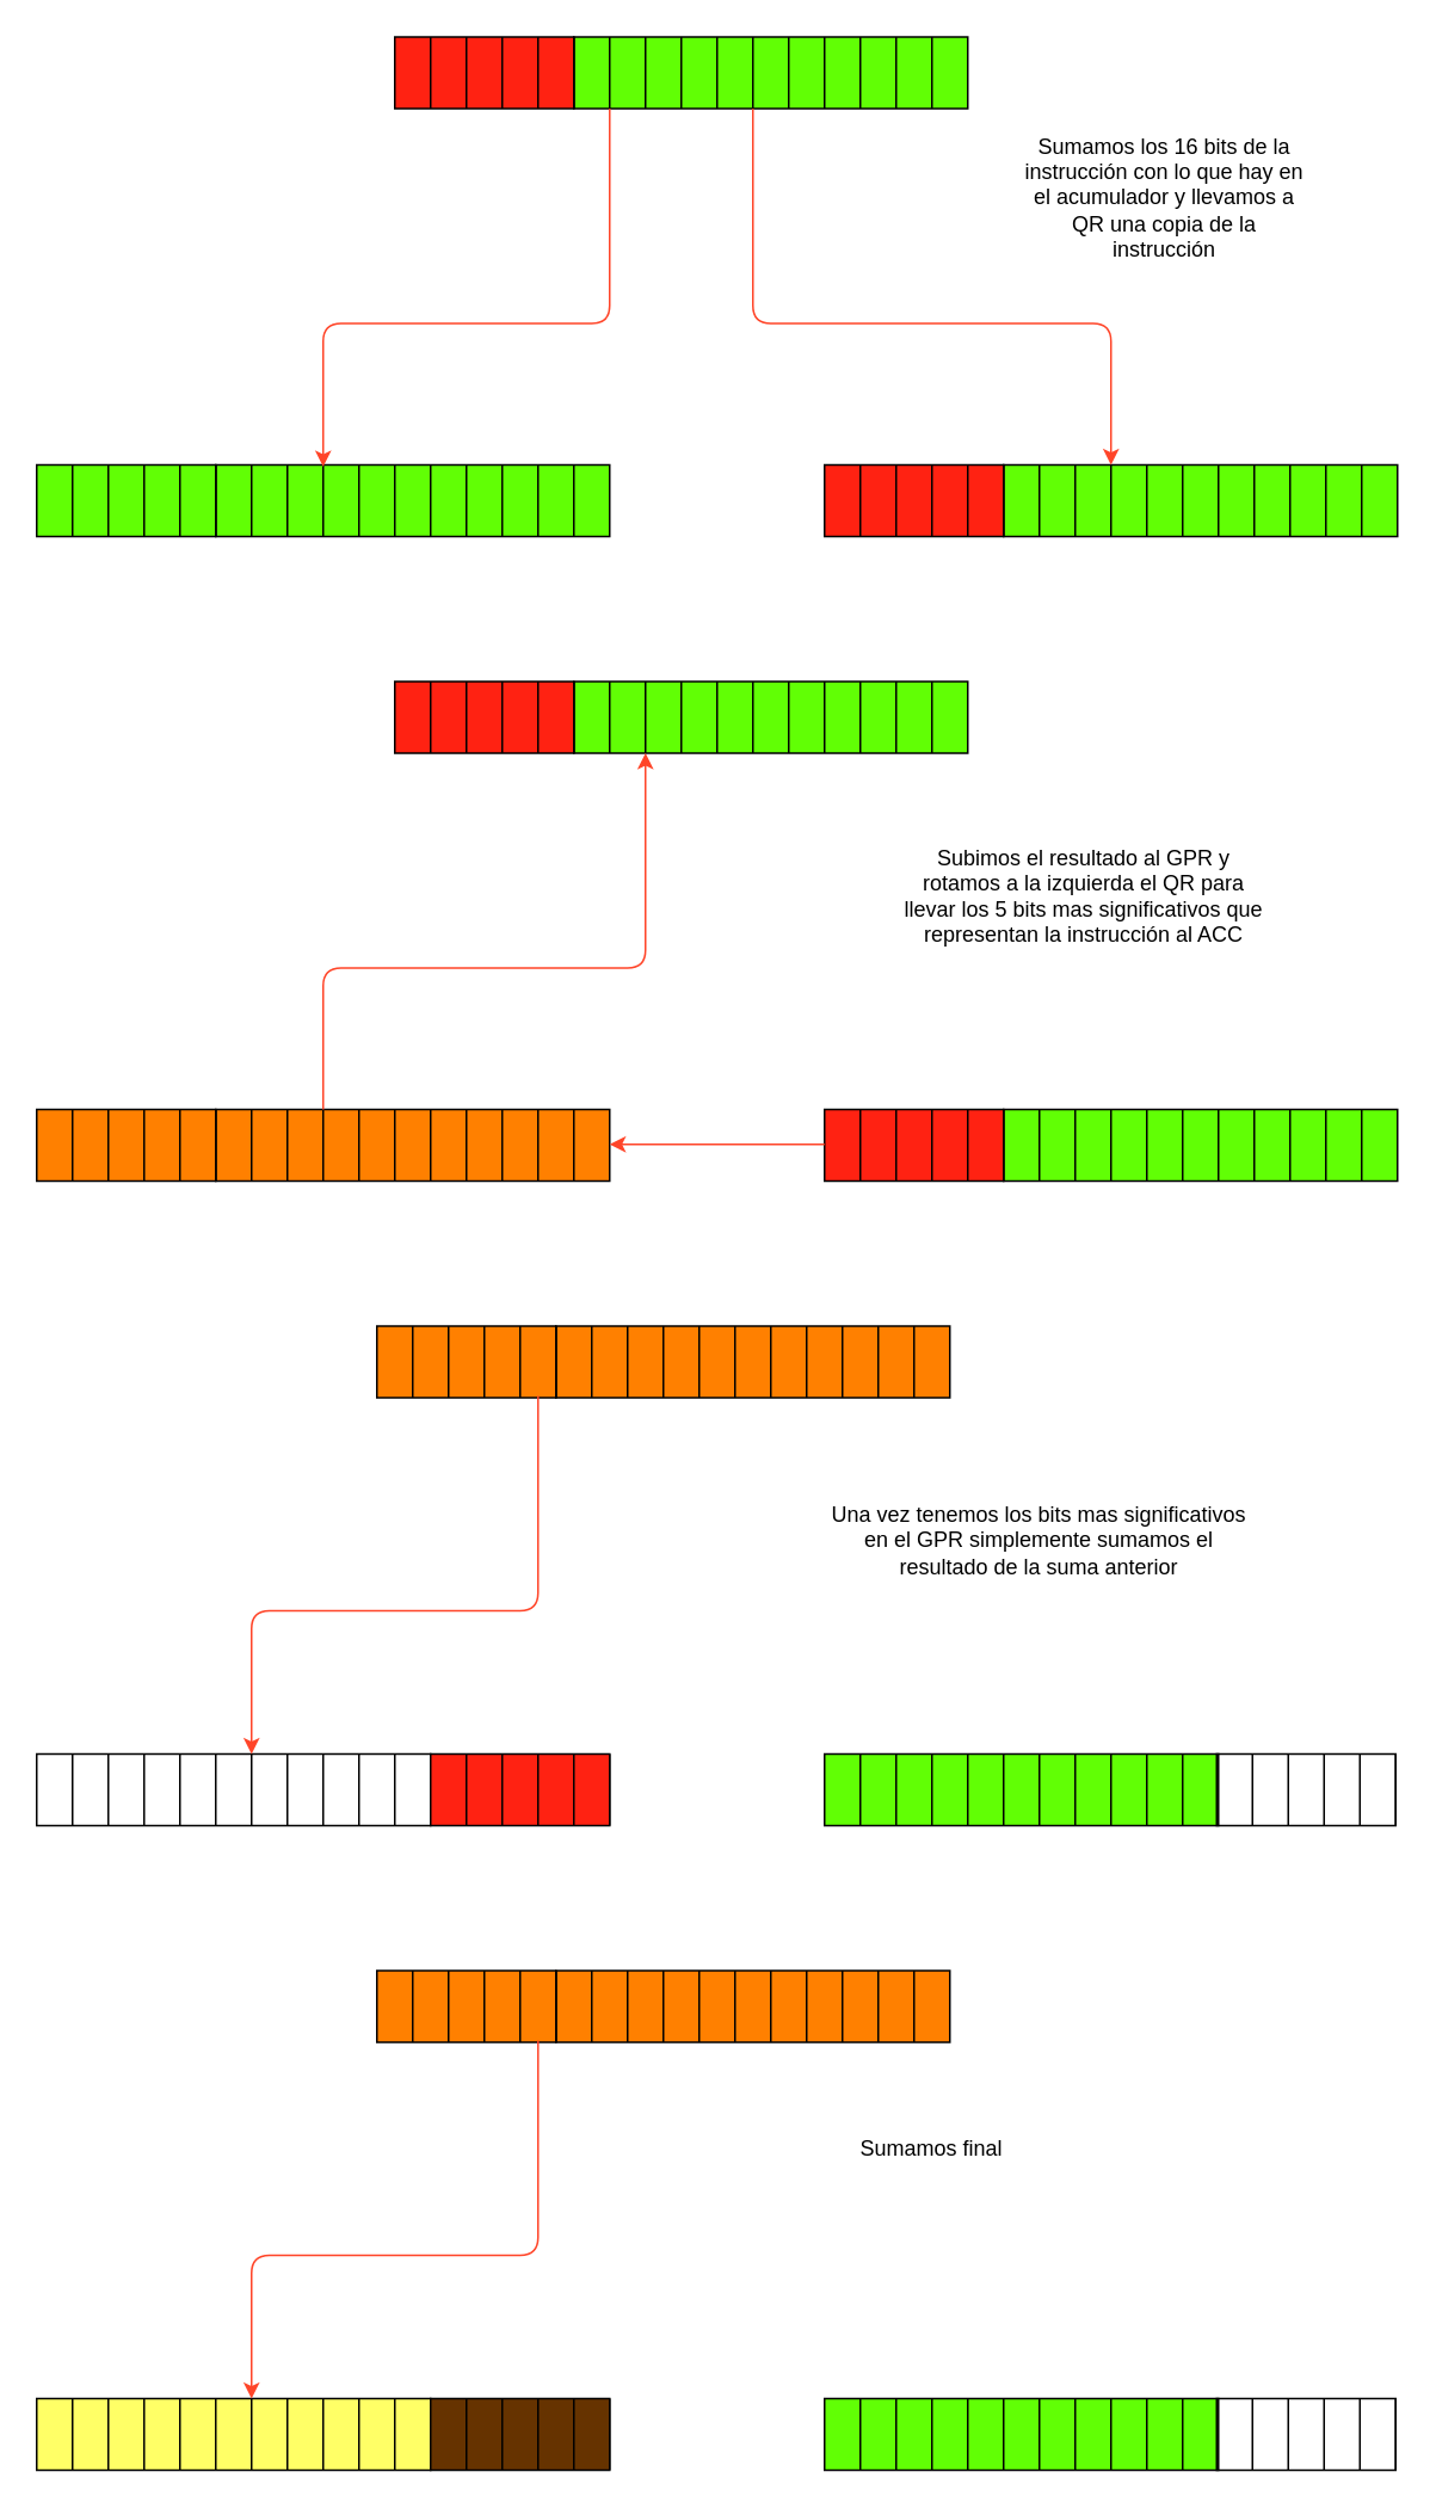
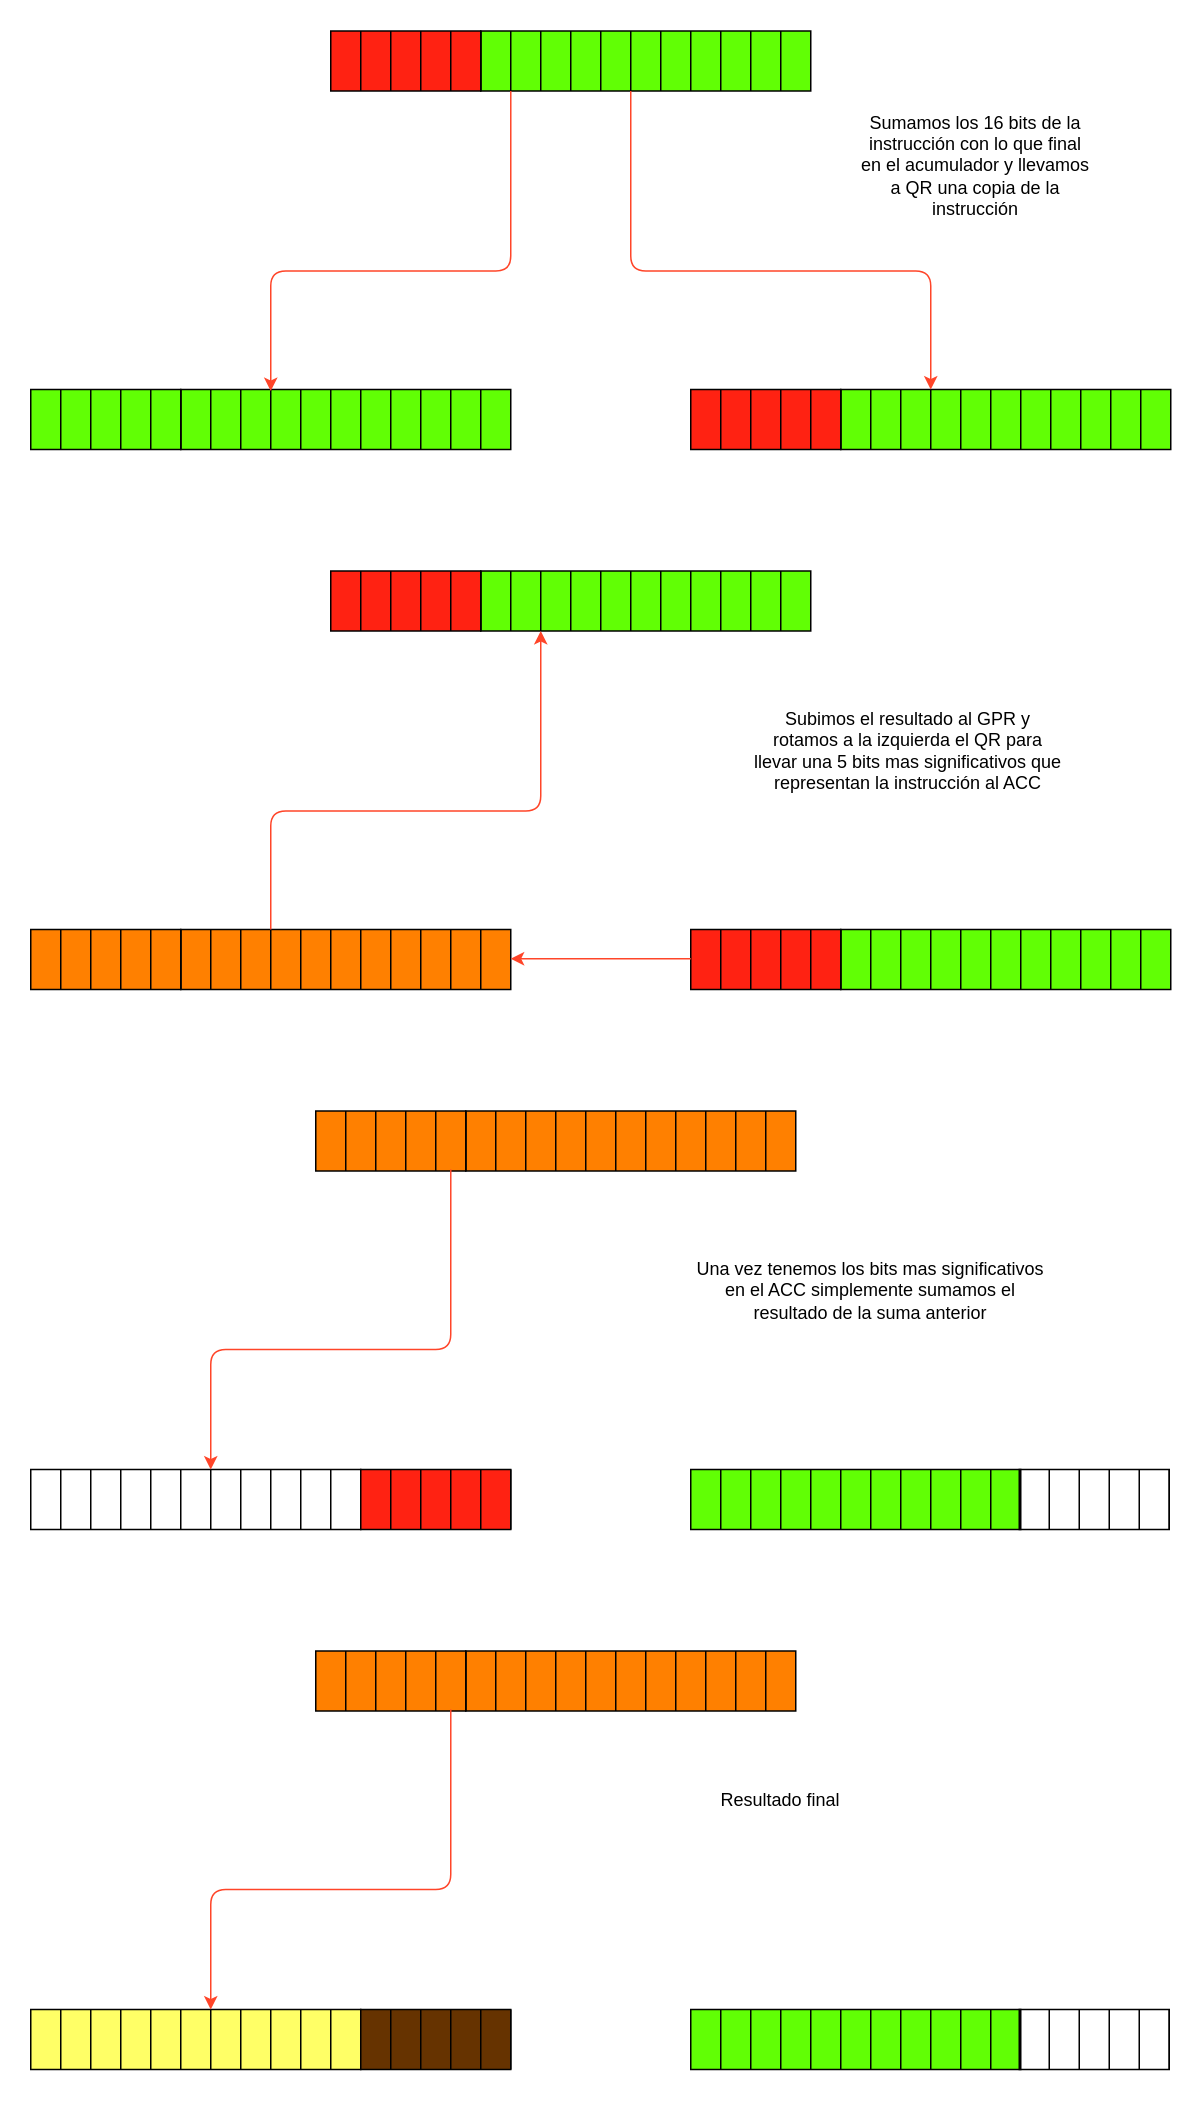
- <mxCell id="294" value="Sumamos los 16 bits de la instrucción con lo que hay en el acumulador y llevamos a QR una copia de la instrucción" style="text;html=1;strokeColor=none;fillColor=none;align=center;verticalAlign=middle;whiteSpace=wrap;rounded=0;" vertex="1" parent="1"><mxGeometry x="570" y="70" width="160" height="80" as="geometry" /></mxCell>
+ <mxCell id="294" value="Sumamos los 16 bits de la instrucción con lo que final en el acumulador y llevamos a QR una copia de la instrucción" style="text;html=1;strokeColor=none;fillColor=none;align=center;verticalAlign=middle;whiteSpace=wrap;rounded=0;" vertex="1" parent="1"><mxGeometry x="570" y="70" width="160" height="80" as="geometry" /></mxCell>
- <mxCell id="295" value="Subimos el resultado al GPR y rotamos a la izquierda el QR para llevar los 5 bits mas significativos que representan la instrucción al ACC" style="text;html=1;strokeColor=none;fillColor=none;align=center;verticalAlign=middle;whiteSpace=wrap;rounded=0;" vertex="1" parent="1"><mxGeometry x="500" y="460" width="210" height="80" as="geometry" /></mxCell>
+ <mxCell id="295" value="Subimos el resultado al GPR y rotamos a la izquierda el QR para llevar una 5 bits mas significativos que representan la instrucción al ACC" style="text;html=1;strokeColor=none;fillColor=none;align=center;verticalAlign=middle;whiteSpace=wrap;rounded=0;" vertex="1" parent="1"><mxGeometry x="500" y="460" width="210" height="80" as="geometry" /></mxCell>
- <mxCell id="296" value="Una vez tenemos los bits mas significativos en el GPR simplemente sumamos el resultado de la suma anterior" style="text;html=1;strokeColor=none;fillColor=none;align=center;verticalAlign=middle;whiteSpace=wrap;rounded=0;" vertex="1" parent="1"><mxGeometry x="460" y="820" width="240" height="80" as="geometry" /></mxCell>
+ <mxCell id="296" value="Una vez tenemos los bits mas significativos en el ACC simplemente sumamos el resultado de la suma anterior" style="text;html=1;strokeColor=none;fillColor=none;align=center;verticalAlign=middle;whiteSpace=wrap;rounded=0;" vertex="1" parent="1"><mxGeometry x="460" y="820" width="240" height="80" as="geometry" /></mxCell>
- <mxCell id="297" value="Sumamos final" style="text;html=1;strokeColor=none;fillColor=none;align=center;verticalAlign=middle;whiteSpace=wrap;rounded=0;" vertex="1" parent="1"><mxGeometry x="450" y="1190" width="140" height="20" as="geometry" /></mxCell>
+ <mxCell id="297" value="Resultado final" style="text;html=1;strokeColor=none;fillColor=none;align=center;verticalAlign=middle;whiteSpace=wrap;rounded=0;" vertex="1" parent="1"><mxGeometry x="450" y="1190" width="140" height="20" as="geometry" /></mxCell>
